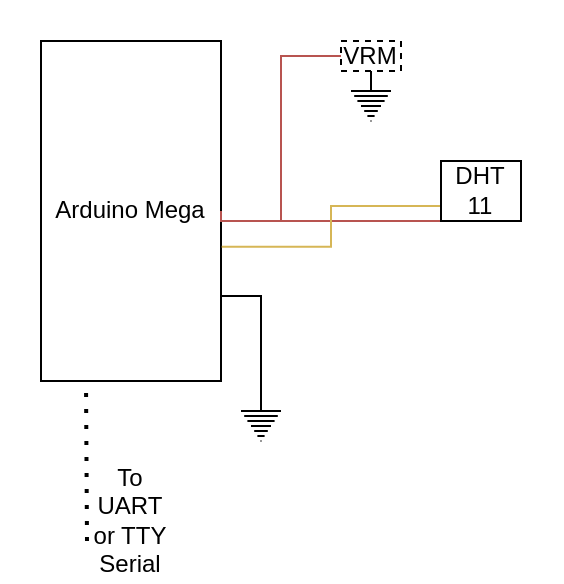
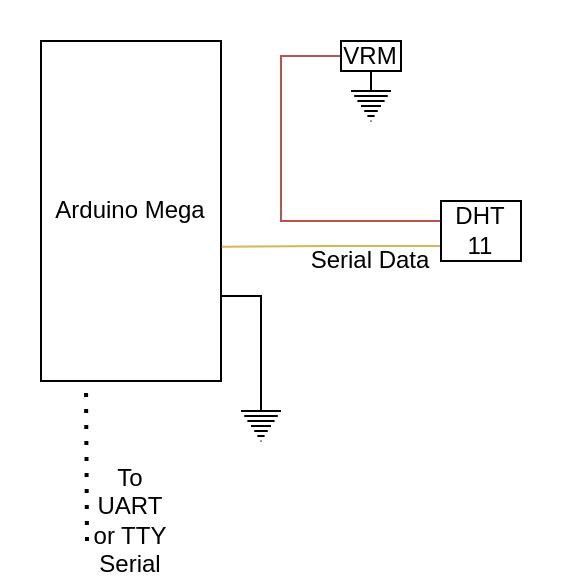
- <mxCell id="10" value="VRM" style="rounded=0;whiteSpace=wrap;html=1;dashed=1;" vertex="1" parent="1"><mxGeometry x="170" y="20" width="30" height="15" as="geometry" /></mxCell>
+ <mxCell id="10" value="VRM" style="rounded=0;whiteSpace=wrap;html=1;" vertex="1" parent="1"><mxGeometry x="170" y="20" width="30" height="15" as="geometry" /></mxCell>
- <mxCell id="7" value="DHT 11" style="rounded=0;whiteSpace=wrap;html=1;" vertex="1" parent="1"><mxGeometry x="220" y="80" width="40" height="30" as="geometry" /></mxCell>
+ <mxCell id="7" value="DHT 11" style="rounded=0;whiteSpace=wrap;html=1;" vertex="1" parent="1"><mxGeometry x="220" y="100" width="40" height="30" as="geometry" /></mxCell>
- <mxCell id="9" style="edgeStyle=orthogonalEdgeStyle;rounded=0;orthogonalLoop=1;jettySize=auto;html=1;exitX=0;exitY=0.5;exitDx=0;exitDy=0;entryX=1;entryY=0.5;entryDx=0;entryDy=0;endArrow=none;endFill=0;fillColor=#f8cecc;strokeColor=#b85450;" edge="1" parent="1" source="10" target="4"><mxGeometry relative="1" as="geometry"><Array as="points"><mxPoint x="140" y="28" /><mxPoint x="140" y="110" /><mxPoint x="110" y="110" /></Array></mxGeometry></mxCell>
+ <mxCell id="12" value="Serial Data" style="text;html=1;strokeColor=none;fillColor=none;align=center;verticalAlign=middle;whiteSpace=wrap;rounded=0;" vertex="1" parent="1"><mxGeometry x="150" y="120" width="70" height="20" as="geometry" /></mxCell>
